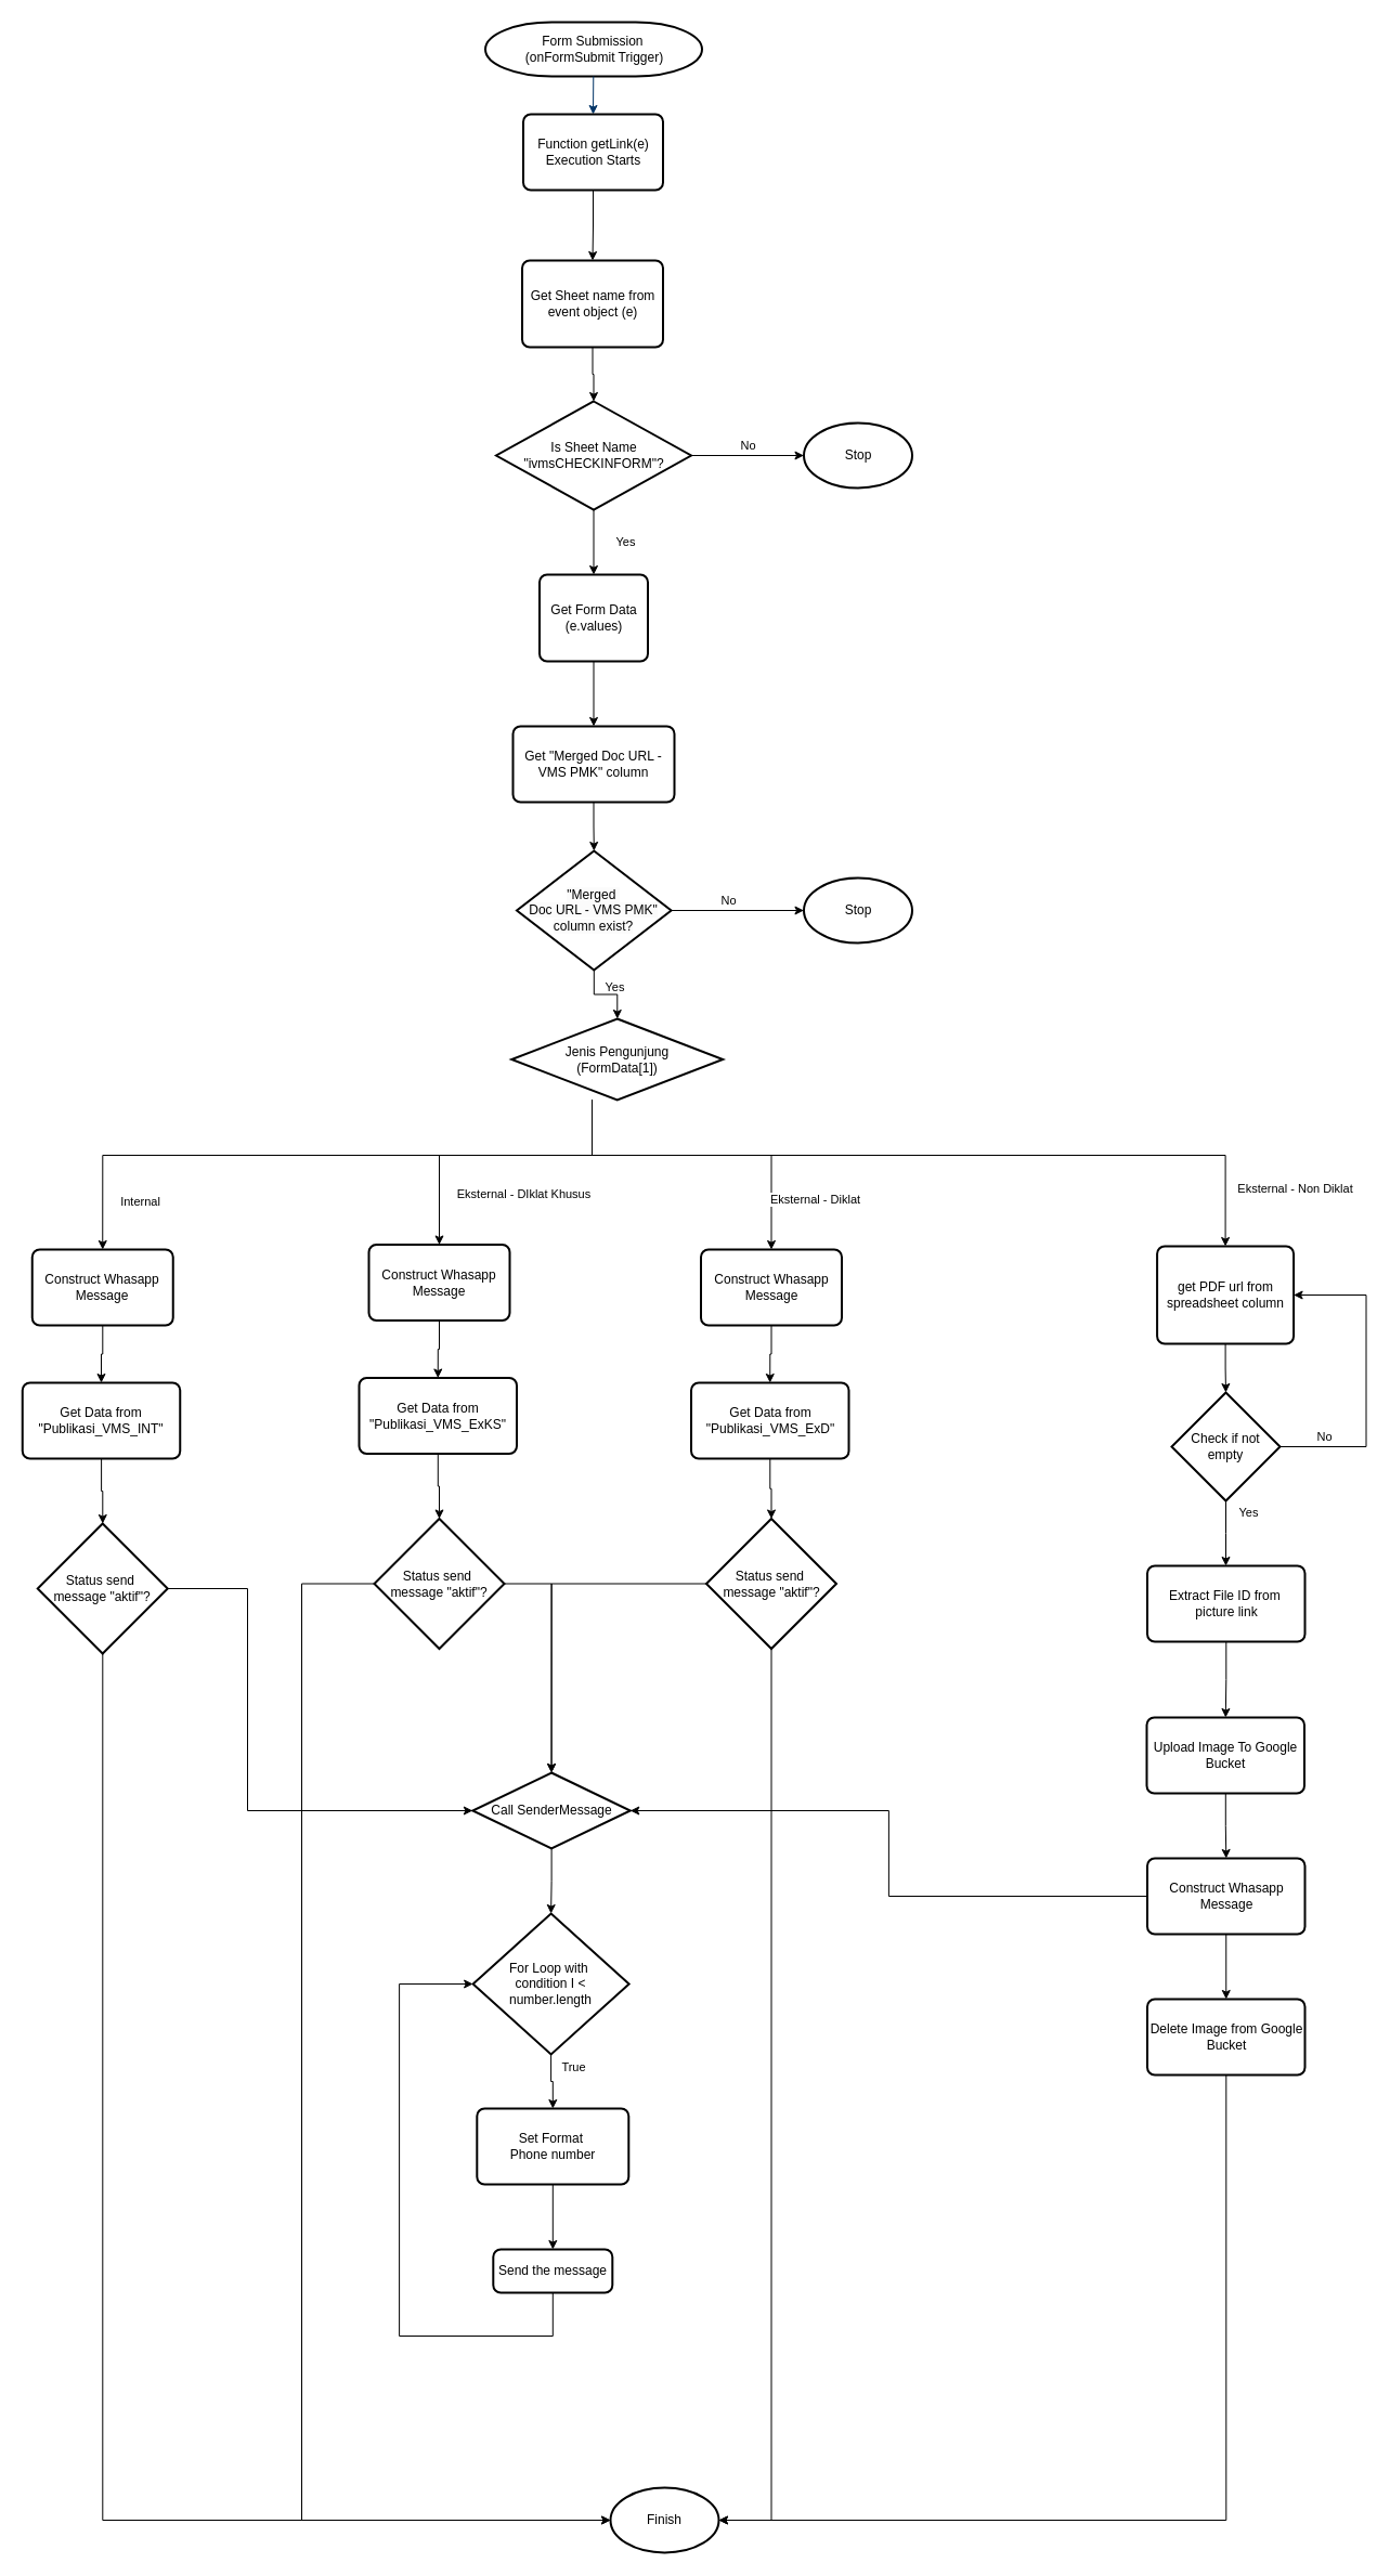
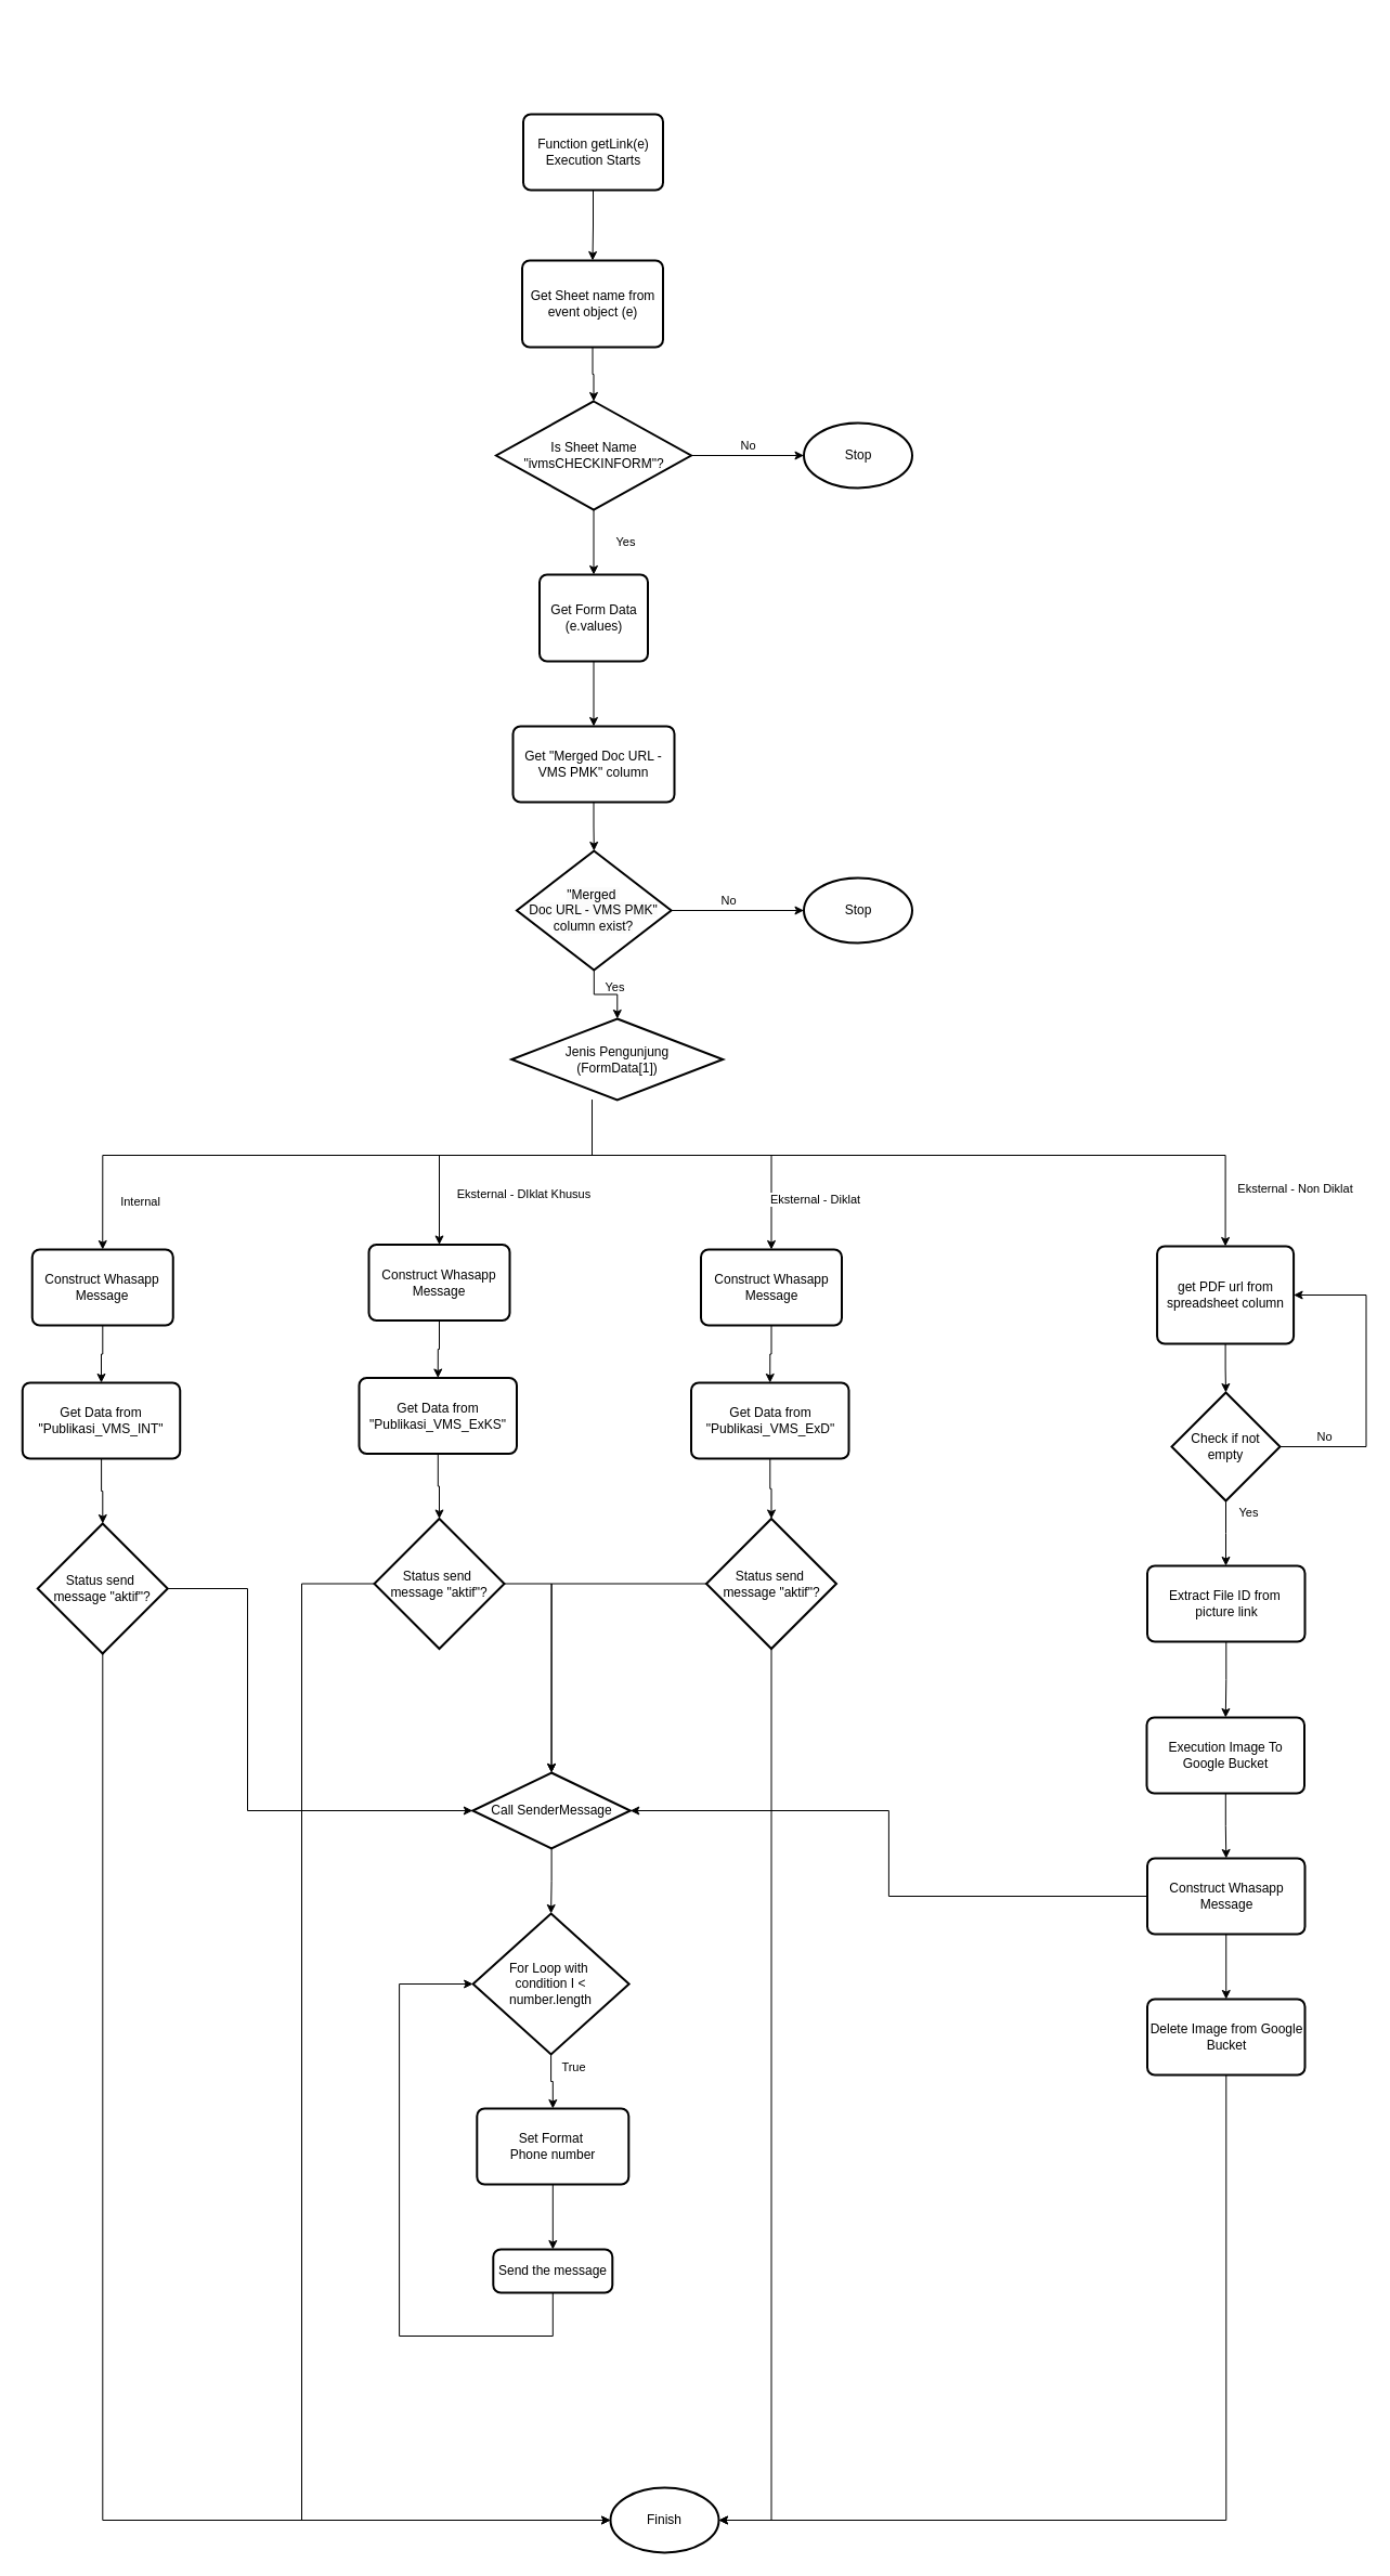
- <mxCell id="2" value="Form Submission&amp;nbsp;&lt;div&gt;(onFormSubmit Trigger)&lt;/div&gt;" style="shape=mxgraph.flowchart.terminator;strokeWidth=2;gradientColor=none;gradientDirection=north;fontStyle=0;html=1;fillColor=default;" parent="1" vertex="1"><mxGeometry x="447.5" y="20" width="200" height="50" as="geometry" /></mxCell>
- <mxCell id="3" style="fontStyle=1;strokeColor=#003366;strokeWidth=1;html=1;entryX=0.5;entryY=0;entryDx=0;entryDy=0;" parent="1" source="2" target="5" edge="1"><mxGeometry relative="1" as="geometry" /></mxCell>
- <mxCell id="33" value="Upload Image To Google Bucket" style="rounded=1;whiteSpace=wrap;html=1;absoluteArcSize=1;arcSize=14;strokeWidth=2;" parent="1" vertex="1"><mxGeometry x="1058" y="1585" width="145.5" height="70" as="geometry" /></mxCell>
+ <mxCell id="33" value="Execution Image To Google Bucket" style="rounded=1;whiteSpace=wrap;html=1;absoluteArcSize=1;arcSize=14;strokeWidth=2;" parent="1" vertex="1"><mxGeometry x="1058" y="1585" width="145.5" height="70" as="geometry" /></mxCell>
